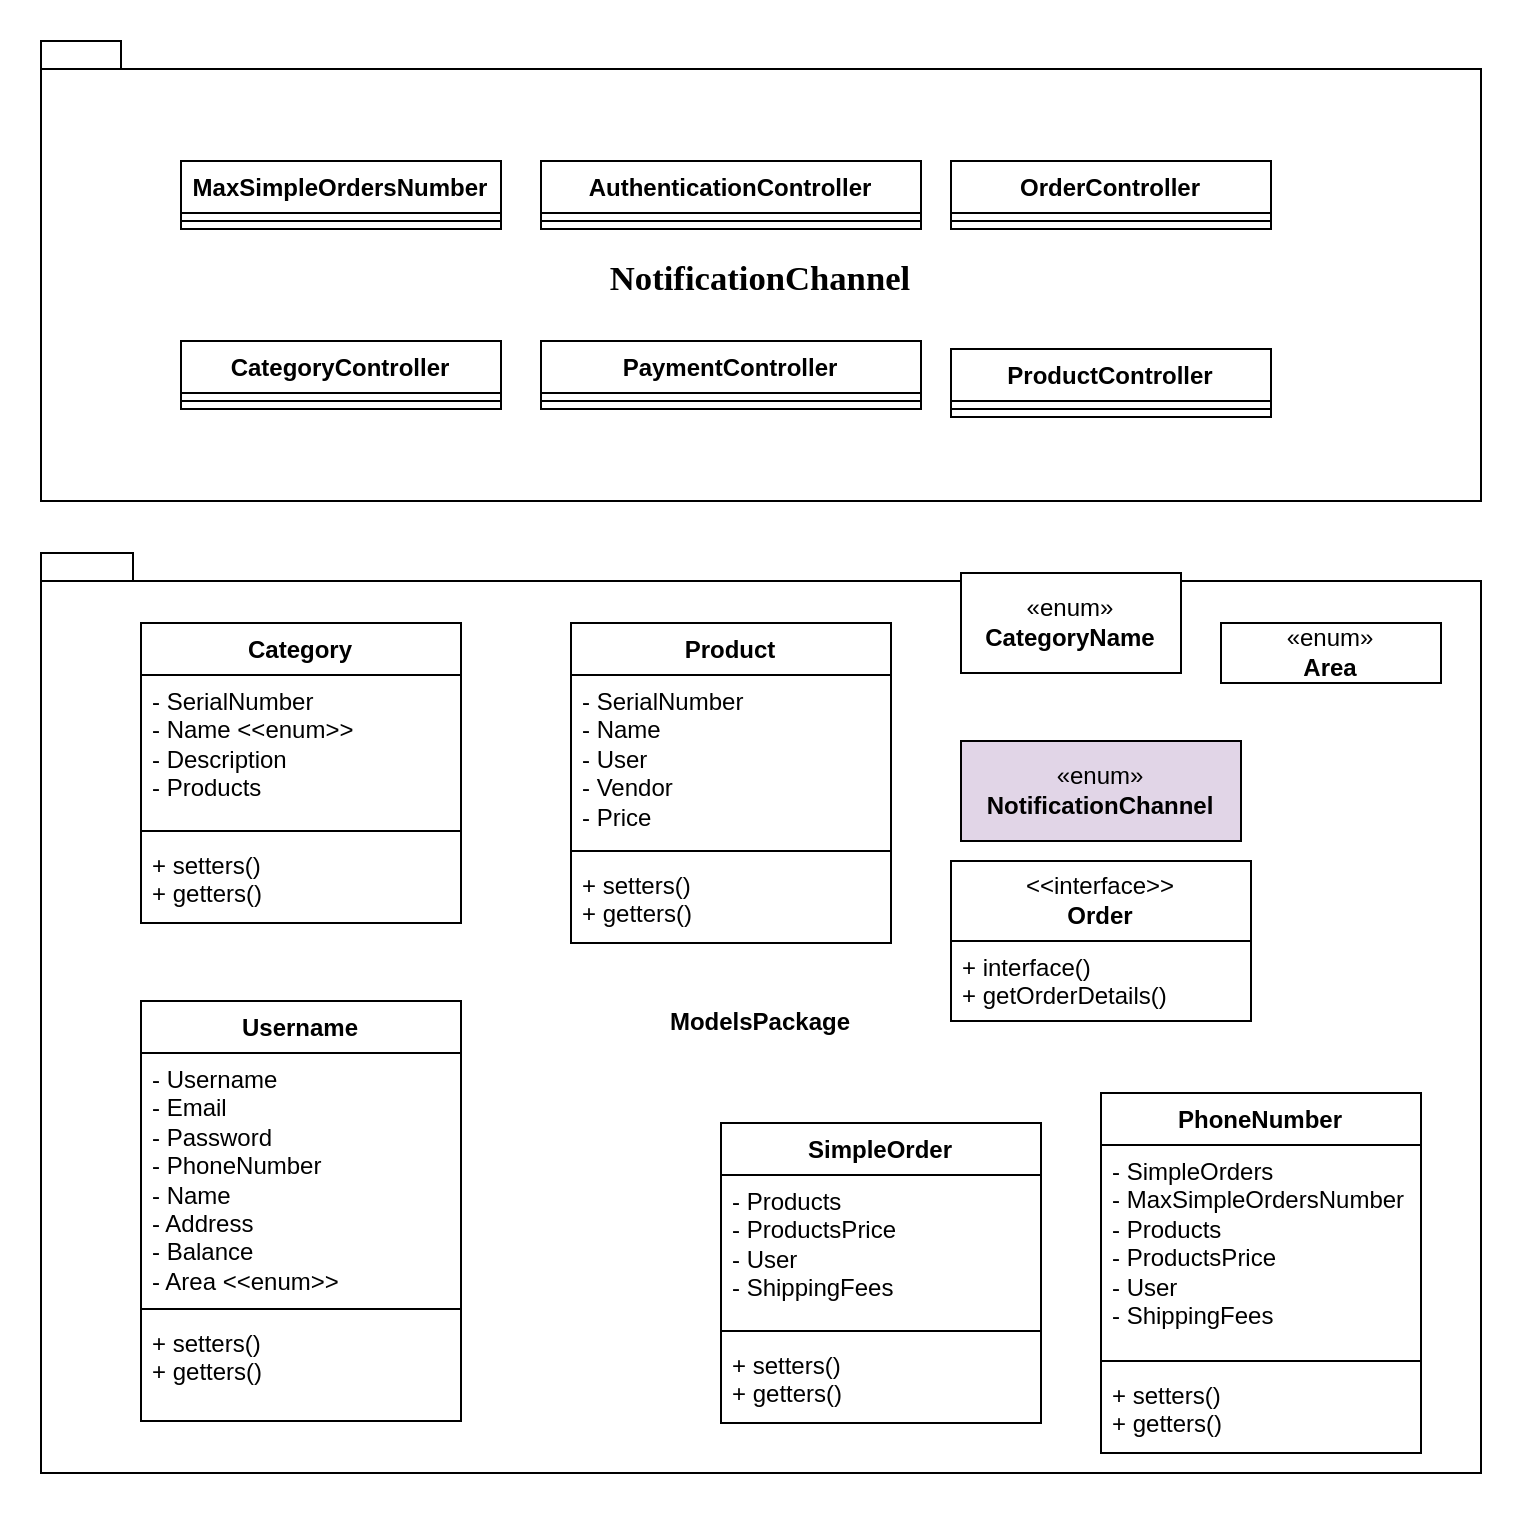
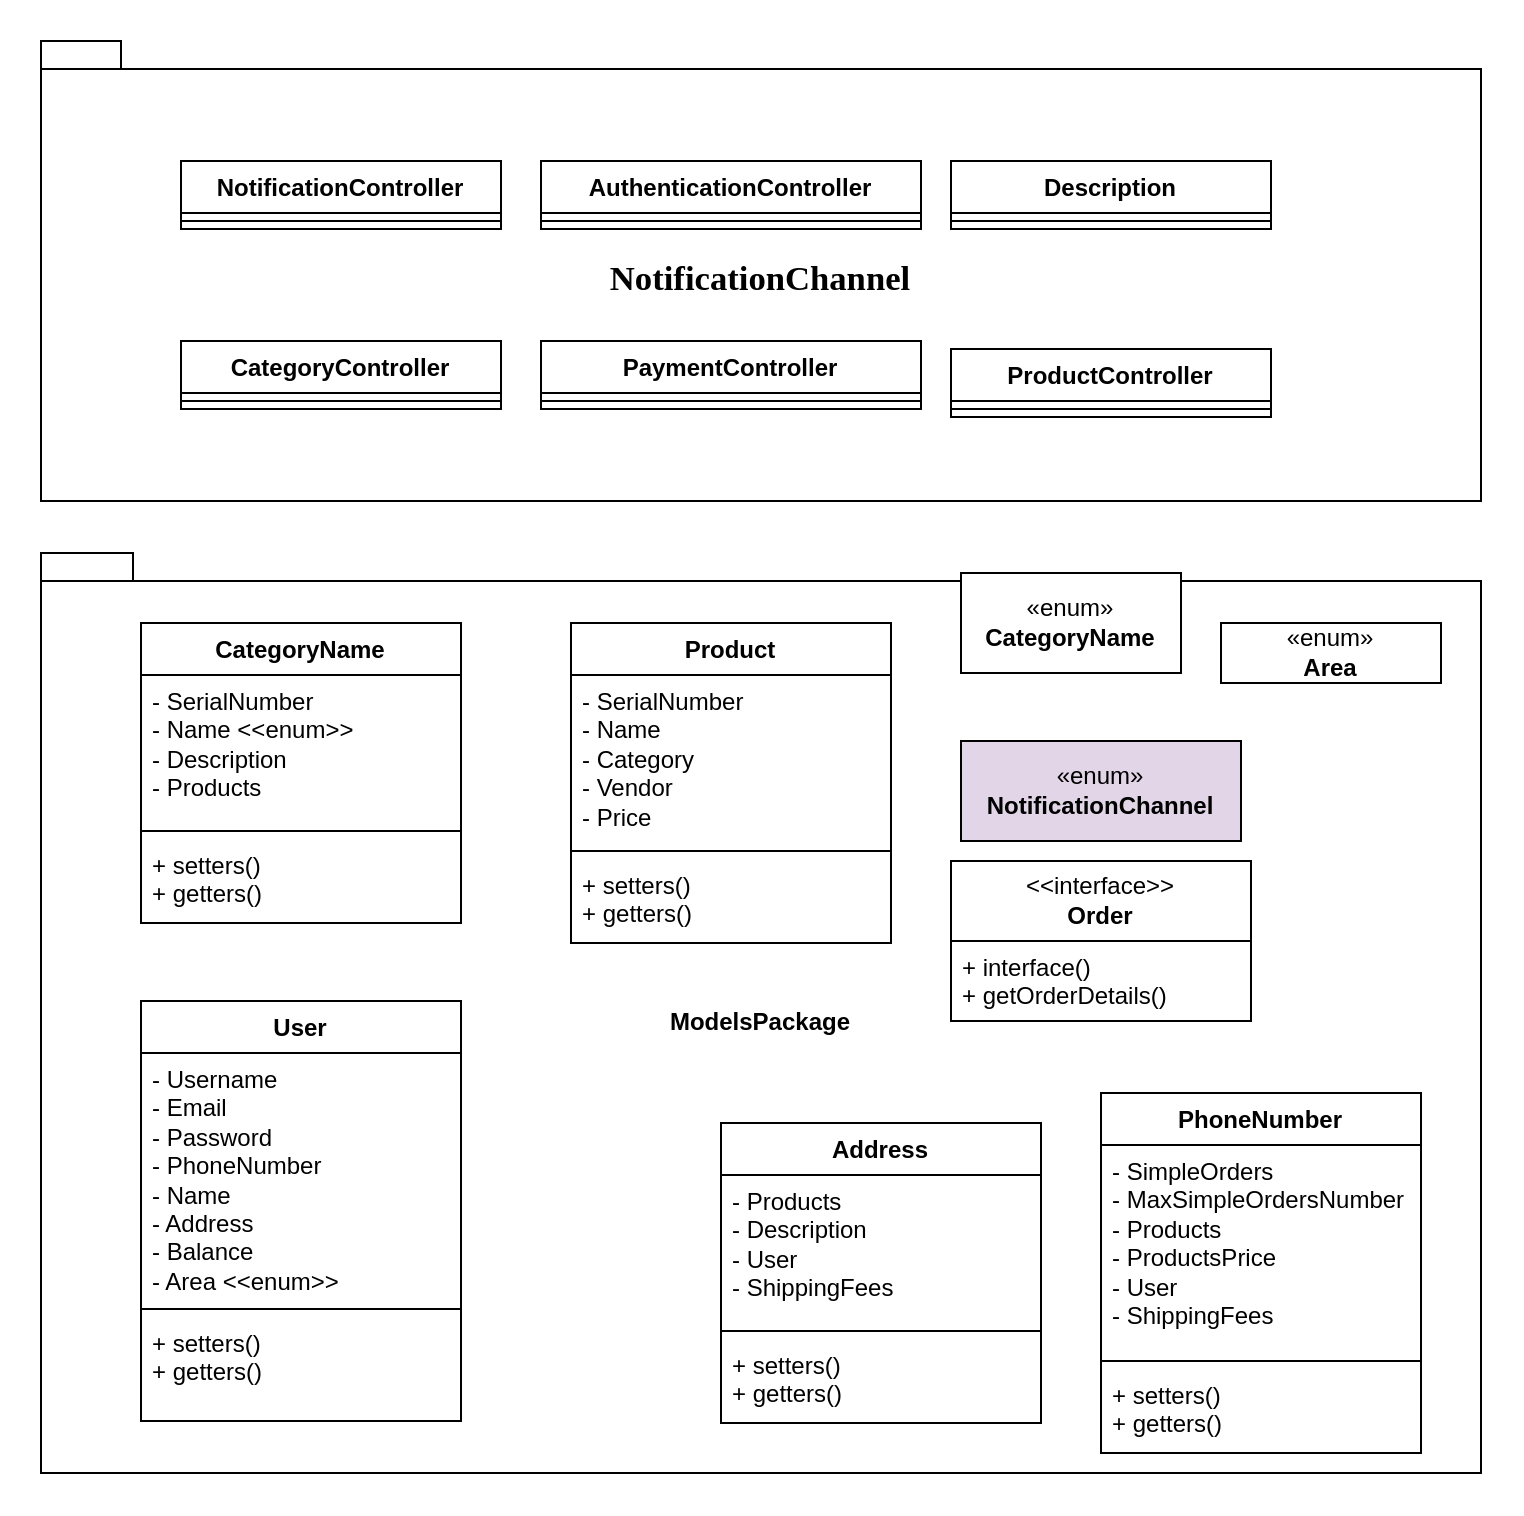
- <mxCell id="28" value="MaxSimpleOrdersNumber" style="swimlane;fontStyle=1;align=center;verticalAlign=top;childLayout=stackLayout;horizontal=1;startSize=26;horizontalStack=0;resizeParent=1;resizeParentMax=0;resizeLast=0;collapsible=1;marginBottom=0;whiteSpace=wrap;html=1;" parent="1" vertex="1"><mxGeometry x="90" y="80" width="160" height="34" as="geometry" /></mxCell>
+ <mxCell id="28" value="NotificationController" style="swimlane;fontStyle=1;align=center;verticalAlign=top;childLayout=stackLayout;horizontal=1;startSize=26;horizontalStack=0;resizeParent=1;resizeParentMax=0;resizeLast=0;collapsible=1;marginBottom=0;whiteSpace=wrap;html=1;" parent="1" vertex="1"><mxGeometry x="90" y="80" width="160" height="34" as="geometry" /></mxCell>
- <mxCell id="32" value="OrderController" style="swimlane;fontStyle=1;align=center;verticalAlign=top;childLayout=stackLayout;horizontal=1;startSize=26;horizontalStack=0;resizeParent=1;resizeParentMax=0;resizeLast=0;collapsible=1;marginBottom=0;whiteSpace=wrap;html=1;" parent="1" vertex="1"><mxGeometry x="475" y="80" width="160" height="34" as="geometry" /></mxCell>
+ <mxCell id="32" value="Description" style="swimlane;fontStyle=1;align=center;verticalAlign=top;childLayout=stackLayout;horizontal=1;startSize=26;horizontalStack=0;resizeParent=1;resizeParentMax=0;resizeLast=0;collapsible=1;marginBottom=0;whiteSpace=wrap;html=1;" parent="1" vertex="1"><mxGeometry x="475" y="80" width="160" height="34" as="geometry" /></mxCell>
- <mxCell id="11" value="Category" style="swimlane;fontStyle=1;align=center;verticalAlign=top;childLayout=stackLayout;horizontal=1;startSize=26;horizontalStack=0;resizeParent=1;resizeParentMax=0;resizeLast=0;collapsible=1;marginBottom=0;whiteSpace=wrap;html=1;" parent="1" vertex="1"><mxGeometry x="70" y="311" width="160" height="150" as="geometry" /></mxCell>
+ <mxCell id="11" value="CategoryName" style="swimlane;fontStyle=1;align=center;verticalAlign=top;childLayout=stackLayout;horizontal=1;startSize=26;horizontalStack=0;resizeParent=1;resizeParentMax=0;resizeLast=0;collapsible=1;marginBottom=0;whiteSpace=wrap;html=1;" parent="1" vertex="1"><mxGeometry x="70" y="311" width="160" height="150" as="geometry" /></mxCell>
- <mxCell id="8" value="- SerialNumber&lt;br&gt;- Name&lt;br&gt;- User&lt;br&gt;- Vendor&lt;br&gt;- Price" style="text;strokeColor=none;fillColor=none;align=left;verticalAlign=top;spacingLeft=4;spacingRight=4;overflow=hidden;rotatable=0;points=[[0,0.5],[1,0.5]];portConstraint=eastwest;whiteSpace=wrap;html=1;" parent="7" vertex="1"><mxGeometry y="26" width="160" height="84" as="geometry" /></mxCell>
+ <mxCell id="8" value="- SerialNumber&lt;br&gt;- Name&lt;br&gt;- Category&lt;br&gt;- Vendor&lt;br&gt;- Price" style="text;strokeColor=none;fillColor=none;align=left;verticalAlign=top;spacingLeft=4;spacingRight=4;overflow=hidden;rotatable=0;points=[[0,0.5],[1,0.5]];portConstraint=eastwest;whiteSpace=wrap;html=1;" parent="7" vertex="1"><mxGeometry y="26" width="160" height="84" as="geometry" /></mxCell>
- <mxCell id="3" value="Username" style="swimlane;fontStyle=1;align=center;verticalAlign=top;childLayout=stackLayout;horizontal=1;startSize=26;horizontalStack=0;resizeParent=1;resizeParentMax=0;resizeLast=0;collapsible=1;marginBottom=0;whiteSpace=wrap;html=1;" parent="1" vertex="1"><mxGeometry x="70" y="500" width="160" height="210" as="geometry" /></mxCell>
+ <mxCell id="3" value="User" style="swimlane;fontStyle=1;align=center;verticalAlign=top;childLayout=stackLayout;horizontal=1;startSize=26;horizontalStack=0;resizeParent=1;resizeParentMax=0;resizeLast=0;collapsible=1;marginBottom=0;whiteSpace=wrap;html=1;" parent="1" vertex="1"><mxGeometry x="70" y="500" width="160" height="210" as="geometry" /></mxCell>
- <mxCell id="18" value="SimpleOrder" style="swimlane;fontStyle=1;align=center;verticalAlign=top;childLayout=stackLayout;horizontal=1;startSize=26;horizontalStack=0;resizeParent=1;resizeParentMax=0;resizeLast=0;collapsible=1;marginBottom=0;whiteSpace=wrap;html=1;" parent="1" vertex="1"><mxGeometry x="360" y="561" width="160" height="150" as="geometry" /></mxCell>
+ <mxCell id="18" value="Address" style="swimlane;fontStyle=1;align=center;verticalAlign=top;childLayout=stackLayout;horizontal=1;startSize=26;horizontalStack=0;resizeParent=1;resizeParentMax=0;resizeLast=0;collapsible=1;marginBottom=0;whiteSpace=wrap;html=1;" parent="1" vertex="1"><mxGeometry x="360" y="561" width="160" height="150" as="geometry" /></mxCell>
- <mxCell id="19" value="- Products&lt;br&gt;- ProductsPrice&lt;br&gt;- User&lt;br&gt;- ShippingFees" style="text;strokeColor=none;fillColor=none;align=left;verticalAlign=top;spacingLeft=4;spacingRight=4;overflow=hidden;rotatable=0;points=[[0,0.5],[1,0.5]];portConstraint=eastwest;whiteSpace=wrap;html=1;" parent="18" vertex="1"><mxGeometry y="26" width="160" height="74" as="geometry" /></mxCell>
+ <mxCell id="19" value="- Products&lt;br&gt;- Description&lt;br&gt;- User&lt;br&gt;- ShippingFees" style="text;strokeColor=none;fillColor=none;align=left;verticalAlign=top;spacingLeft=4;spacingRight=4;overflow=hidden;rotatable=0;points=[[0,0.5],[1,0.5]];portConstraint=eastwest;whiteSpace=wrap;html=1;" parent="18" vertex="1"><mxGeometry y="26" width="160" height="74" as="geometry" /></mxCell>
